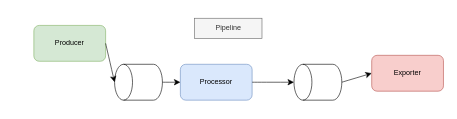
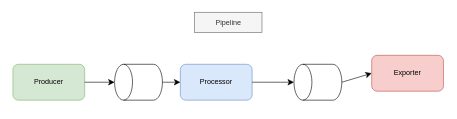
- <mxCell id="4" value="Pipeline" style="rounded=0;whiteSpace=wrap;html=1;fillColor=#f5f5f5;fontColor=#333333;strokeColor=#666666;" vertex="1" parent="1"><mxGeometry x="323.5" y="30" width="113" height="34" as="geometry" /></mxCell>
+ <mxCell id="4" value="Pipeline" style="rounded=0;whiteSpace=wrap;html=1;fillColor=#f5f5f5;fontColor=#333333;strokeColor=#666666;" vertex="1" parent="1"><mxGeometry x="323.5" y="20" width="113" height="34" as="geometry" /></mxCell>
- <mxCell id="3" value="Producer" style="rounded=1;whiteSpace=wrap;html=1;fillColor=#d5e8d4;strokeColor=#82b366;" vertex="1" parent="1"><mxGeometry x="55" y="42" width="120" height="60" as="geometry" /></mxCell>
+ <mxCell id="3" value="Producer" style="rounded=1;whiteSpace=wrap;html=1;fillColor=#d5e8d4;strokeColor=#82b366;" vertex="1" parent="1"><mxGeometry x="20" y="107" width="120" height="60" as="geometry" /></mxCell>
